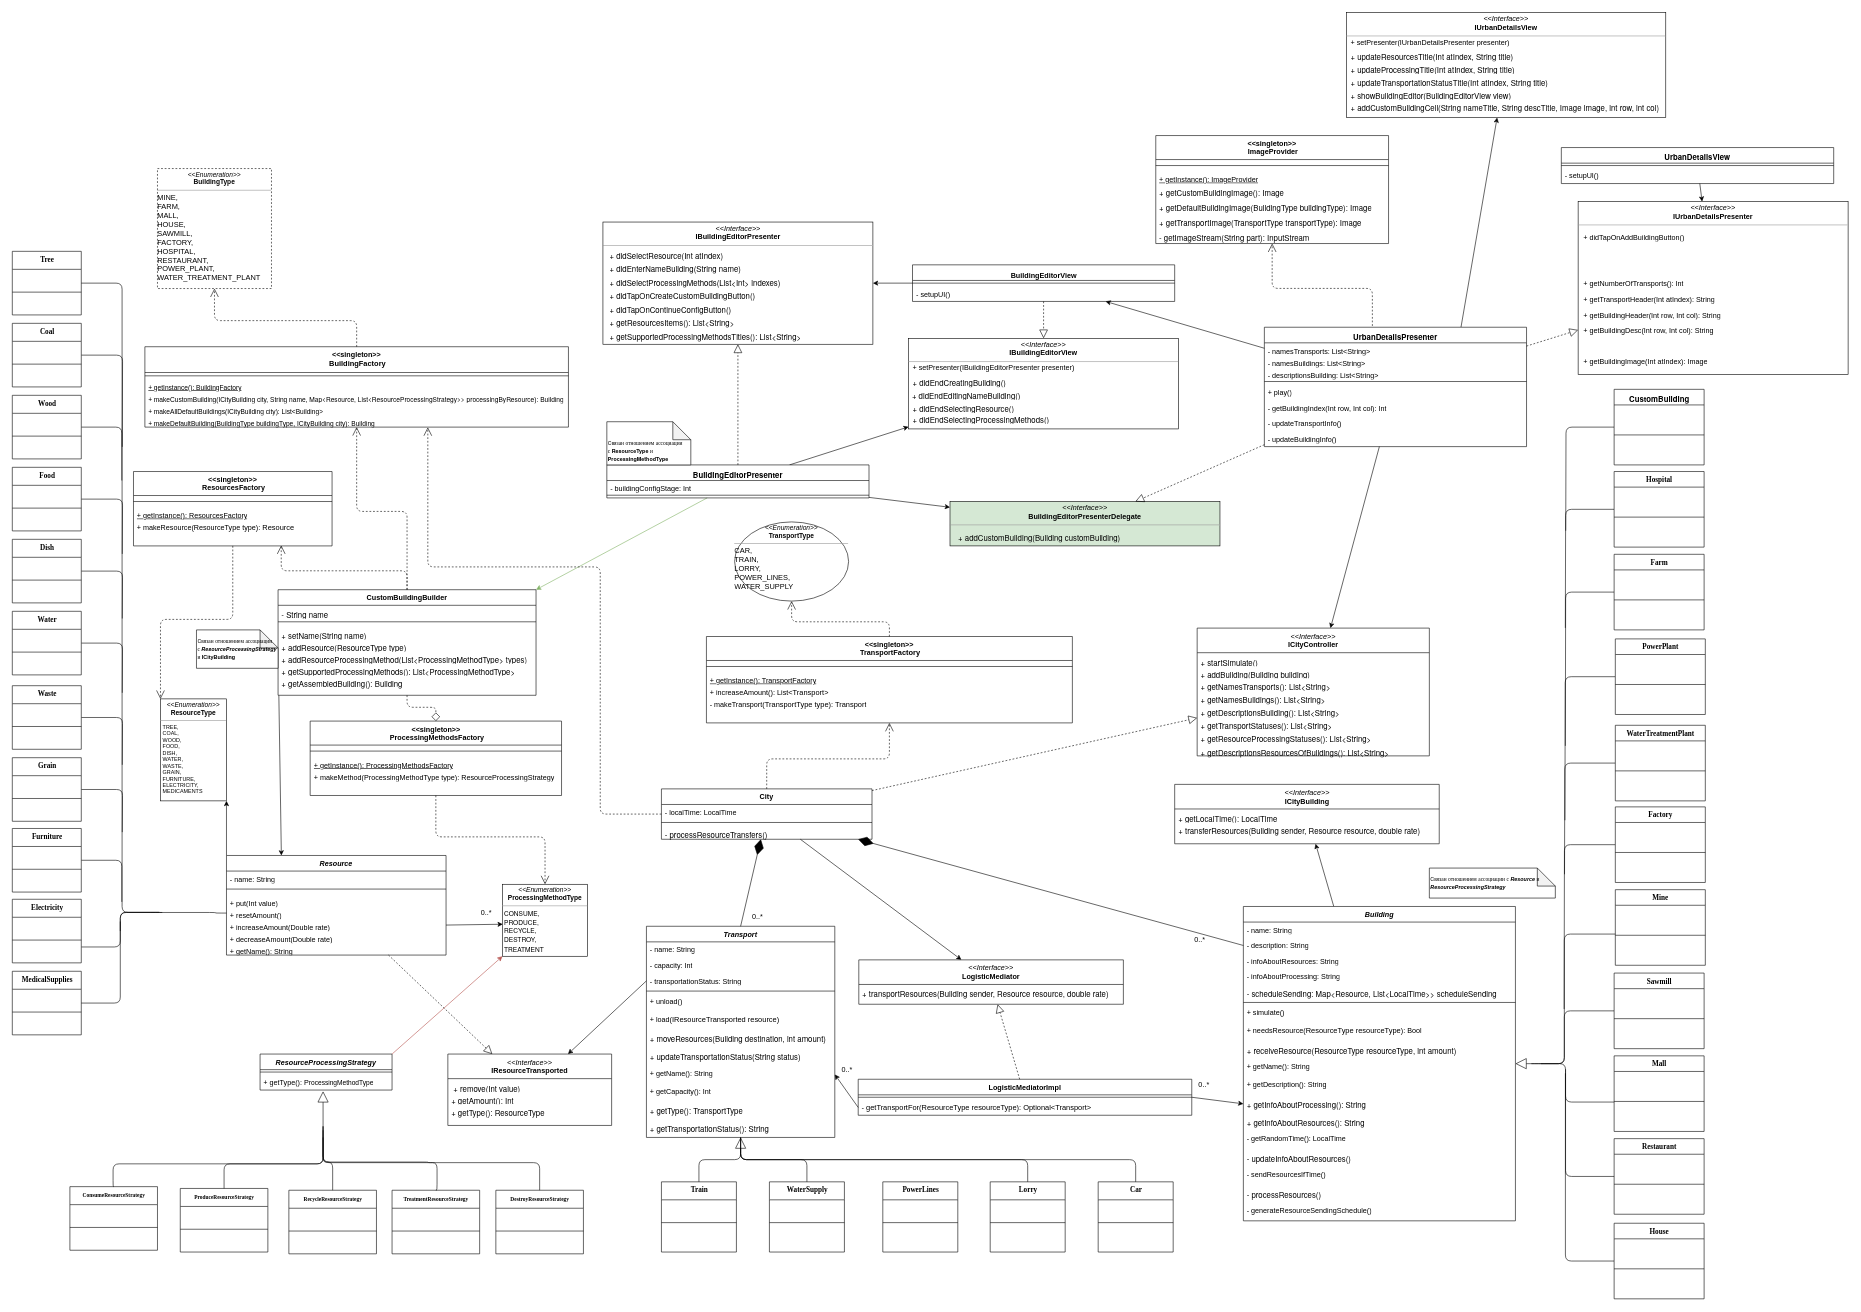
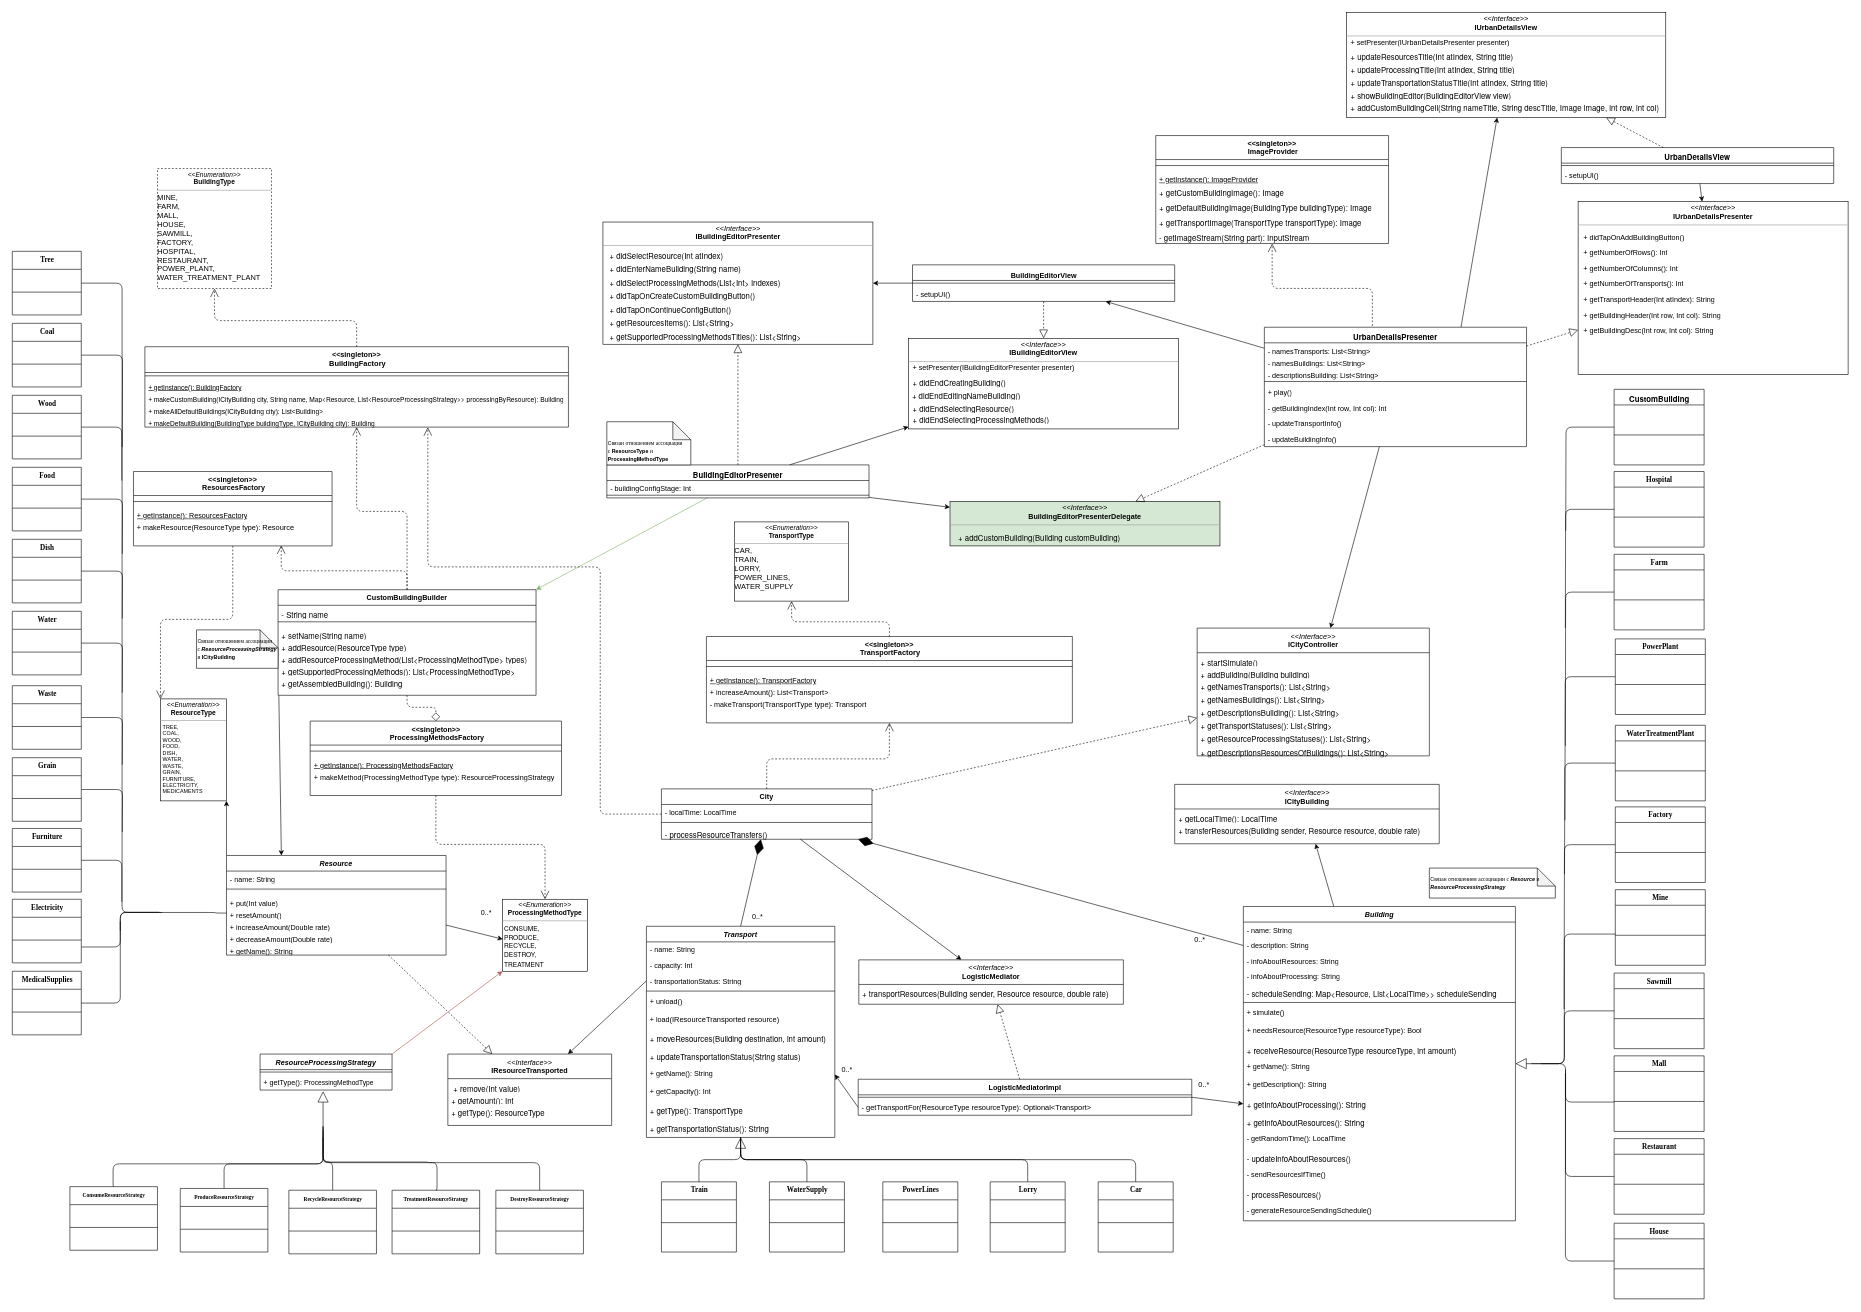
+ <mxCell id="84" value="" style="endArrow=block;dashed=1;endFill=0;endSize=12;html=1;rounded=0;" parent="1" source="81" target="167" edge="1"><mxGeometry width="160" relative="1" as="geometry"><mxPoint x="2936" y="496" as="sourcePoint" /><mxPoint x="2742.182" y="588" as="targetPoint" /></mxGeometry></mxCell>
+ <mxCell id="154" value="+&amp;nbsp;getNumberOfRows&lt;span style=&quot;background-color: initial;&quot;&gt;(): Int&lt;/span&gt;" style="text;strokeColor=none;fillColor=none;align=left;verticalAlign=top;spacingLeft=4;spacingRight=4;overflow=hidden;rotatable=0;points=[[0,0.5],[1,0.5]];portConstraint=eastwest;whiteSpace=wrap;html=1;" parent="146" vertex="1"><mxGeometry x="3" y="72" width="437" height="26" as="geometry" /></mxCell>
+ <mxCell id="153" value="+&amp;nbsp;getNumberOfColumns&lt;span style=&quot;background-color: initial;&quot;&gt;(): Int&lt;/span&gt;" style="text;strokeColor=none;fillColor=none;align=left;verticalAlign=top;spacingLeft=4;spacingRight=4;overflow=hidden;rotatable=0;points=[[0,0.5],[1,0.5]];portConstraint=eastwest;whiteSpace=wrap;html=1;" parent="146" vertex="1"><mxGeometry x="3" y="98" width="437" height="26" as="geometry" /></mxCell>
- <mxCell id="148" value="+&amp;nbsp;getBuildingImage&lt;span style=&quot;background-color: initial;&quot;&gt;(Int atIndex): Image&lt;/span&gt;" style="text;strokeColor=none;fillColor=none;align=left;verticalAlign=top;spacingLeft=4;spacingRight=4;overflow=hidden;rotatable=0;points=[[0,0.5],[1,0.5]];portConstraint=eastwest;whiteSpace=wrap;html=1;" parent="146" vertex="1"><mxGeometry x="3" y="254" width="437" height="26" as="geometry" /></mxCell>
- <mxCell id="260" value="&lt;p style=&quot;margin: 4px 0px 0px; text-align: center; font-size: 11px;&quot;&gt;&lt;font color=&quot;#050505&quot; style=&quot;font-size: 11px;&quot;&gt;&lt;i style=&quot;border-color: var(--border-color);&quot;&gt;&amp;lt;&amp;lt;Enumeration&amp;gt;&amp;gt;&lt;/i&gt;&lt;br style=&quot;border-color: var(--border-color);&quot;&gt;&lt;/font&gt;&lt;b style=&quot;border-color: var(--border-color); color: rgb(5, 5, 5);&quot;&gt;TransportType&lt;/b&gt;&lt;font color=&quot;#050505&quot; style=&quot;font-size: 11px;&quot;&gt;&lt;br&gt;&lt;/font&gt;&lt;/p&gt;&lt;hr style=&quot;font-size: 11px;&quot; size=&quot;1&quot;&gt;&lt;div style=&quot;font-size: 9.3pt;&quot;&gt;&lt;font style=&quot;&quot; color=&quot;#050505&quot;&gt;CAR,&lt;br&gt;TRAIN,&lt;br&gt;LORRY,&lt;br&gt;POWER_LINES,&lt;br&gt;WATER_SUPPLY&lt;br&gt;&lt;/font&gt;&lt;/div&gt;" style="ellipse;verticalAlign=top;align=left;overflow=fill;fontSize=12;fontFamily=Helvetica;html=1;whiteSpace=wrap;" parent="1" vertex="1"><mxGeometry x="1224" y="869" width="190" height="132" as="geometry" /></mxCell>
+ <mxCell id="260" value="&lt;p style=&quot;margin: 4px 0px 0px; text-align: center; font-size: 11px;&quot;&gt;&lt;font color=&quot;#050505&quot; style=&quot;font-size: 11px;&quot;&gt;&lt;i style=&quot;border-color: var(--border-color);&quot;&gt;&amp;lt;&amp;lt;Enumeration&amp;gt;&amp;gt;&lt;/i&gt;&lt;br style=&quot;border-color: var(--border-color);&quot;&gt;&lt;/font&gt;&lt;b style=&quot;border-color: var(--border-color); color: rgb(5, 5, 5);&quot;&gt;TransportType&lt;/b&gt;&lt;font color=&quot;#050505&quot; style=&quot;font-size: 11px;&quot;&gt;&lt;br&gt;&lt;/font&gt;&lt;/p&gt;&lt;hr style=&quot;font-size: 11px;&quot; size=&quot;1&quot;&gt;&lt;div style=&quot;font-size: 9.3pt;&quot;&gt;&lt;font style=&quot;&quot; color=&quot;#050505&quot;&gt;CAR,&lt;br&gt;TRAIN,&lt;br&gt;LORRY,&lt;br&gt;POWER_LINES,&lt;br&gt;WATER_SUPPLY&lt;br&gt;&lt;/font&gt;&lt;/div&gt;" style="verticalAlign=top;align=left;overflow=fill;fontSize=12;fontFamily=Helvetica;html=1;whiteSpace=wrap;" parent="1" vertex="1"><mxGeometry x="1224" y="869" width="190" height="132" as="geometry" /></mxCell>
- <mxCell id="46" value="&lt;p style=&quot;margin: 4px 0px 0px; text-align: center; font-size: 11px;&quot;&gt;&lt;font style=&quot;font-size: 11px;&quot;&gt;&lt;i style=&quot;border-color: var(--border-color);&quot;&gt;&amp;lt;&amp;lt;Enumeration&amp;gt;&amp;gt;&lt;/i&gt;&lt;br style=&quot;border-color: var(--border-color);&quot;&gt;&lt;/font&gt;&lt;b&gt;ProcessingMethodType&lt;/b&gt;&lt;/p&gt;&lt;hr style=&quot;font-size: 11px;&quot; size=&quot;1&quot;&gt;&lt;span style=&quot;font-size: 11px; font-family: &amp;quot;Helvetica Neue&amp;quot;; background-color: initial;&quot;&gt;&amp;nbsp;&lt;/span&gt;&lt;font style=&quot;font-size: 11px;&quot;&gt;&lt;span style=&quot;font-family: &amp;quot;Helvetica Neue&amp;quot;; background-color: initial;&quot;&gt;CONSUME,&lt;/span&gt;&lt;br&gt;&lt;span style=&quot;font-family: &amp;quot;Helvetica Neue&amp;quot;; background-color: initial;&quot;&gt;&amp;nbsp;PRODUCE,&lt;/span&gt;&lt;br&gt;&lt;span style=&quot;font-family: &amp;quot;Helvetica Neue&amp;quot;; background-color: initial;&quot;&gt;&amp;nbsp;RECYCLE,&lt;/span&gt;&lt;br&gt;&lt;span style=&quot;font-family: &amp;quot;Helvetica Neue&amp;quot;; background-color: initial;&quot;&gt;&amp;nbsp;DESTROY,&lt;/span&gt;&lt;br&gt;&lt;/font&gt;&lt;p style=&quot;border-color: var(--border-color); font-variant-numeric: normal; font-variant-east-asian: normal; font-variant-alternates: normal; font-kerning: auto; font-optical-sizing: auto; font-feature-settings: normal; font-variation-settings: normal; font-stretch: normal; line-height: normal; font-family: &amp;quot;Helvetica Neue&amp;quot;; margin: 0px; font-size: 11px;&quot; class=&quot;p1&quot;&gt;&lt;font style=&quot;border-color: var(--border-color); font-size: 11px;&quot;&gt;&amp;nbsp;TREATMENT&lt;/font&gt;&lt;/p&gt;" style="verticalAlign=top;align=left;overflow=fill;fontSize=12;fontFamily=Helvetica;html=1;whiteSpace=wrap;" parent="1" vertex="1"><mxGeometry x="837" y="1473" width="142" height="120" as="geometry" /></mxCell>
+ <mxCell id="46" value="&lt;p style=&quot;margin: 4px 0px 0px; text-align: center; font-size: 11px;&quot;&gt;&lt;font style=&quot;font-size: 11px;&quot;&gt;&lt;i style=&quot;border-color: var(--border-color);&quot;&gt;&amp;lt;&amp;lt;Enumeration&amp;gt;&amp;gt;&lt;/i&gt;&lt;br style=&quot;border-color: var(--border-color);&quot;&gt;&lt;/font&gt;&lt;b&gt;ProcessingMethodType&lt;/b&gt;&lt;/p&gt;&lt;hr style=&quot;font-size: 11px;&quot; size=&quot;1&quot;&gt;&lt;span style=&quot;font-size: 11px; font-family: &amp;quot;Helvetica Neue&amp;quot;; background-color: initial;&quot;&gt;&amp;nbsp;&lt;/span&gt;&lt;font style=&quot;font-size: 11px;&quot;&gt;&lt;span style=&quot;font-family: &amp;quot;Helvetica Neue&amp;quot;; background-color: initial;&quot;&gt;CONSUME,&lt;/span&gt;&lt;br&gt;&lt;span style=&quot;font-family: &amp;quot;Helvetica Neue&amp;quot;; background-color: initial;&quot;&gt;&amp;nbsp;PRODUCE,&lt;/span&gt;&lt;br&gt;&lt;span style=&quot;font-family: &amp;quot;Helvetica Neue&amp;quot;; background-color: initial;&quot;&gt;&amp;nbsp;RECYCLE,&lt;/span&gt;&lt;br&gt;&lt;span style=&quot;font-family: &amp;quot;Helvetica Neue&amp;quot;; background-color: initial;&quot;&gt;&amp;nbsp;DESTROY,&lt;/span&gt;&lt;br&gt;&lt;/font&gt;&lt;p style=&quot;border-color: var(--border-color); font-variant-numeric: normal; font-variant-east-asian: normal; font-variant-alternates: normal; font-kerning: auto; font-optical-sizing: auto; font-feature-settings: normal; font-variation-settings: normal; font-stretch: normal; line-height: normal; font-family: &amp;quot;Helvetica Neue&amp;quot;; margin: 0px; font-size: 11px;&quot; class=&quot;p1&quot;&gt;&lt;font style=&quot;border-color: var(--border-color); font-size: 11px;&quot;&gt;&amp;nbsp;TREATMENT&lt;/font&gt;&lt;/p&gt;" style="verticalAlign=top;align=left;overflow=fill;fontSize=12;fontFamily=Helvetica;html=1;whiteSpace=wrap;" parent="1" vertex="1"><mxGeometry x="837" y="1498" width="142" height="120" as="geometry" /></mxCell>
